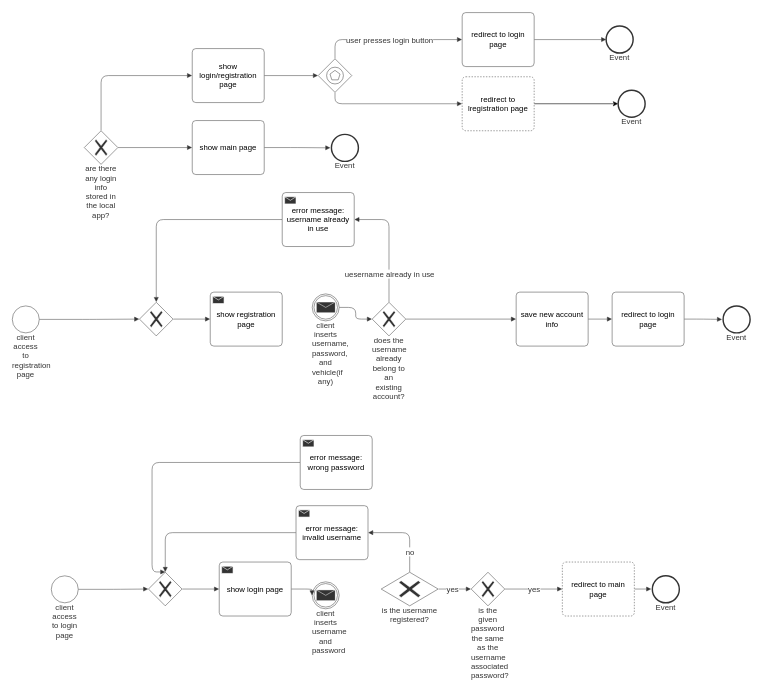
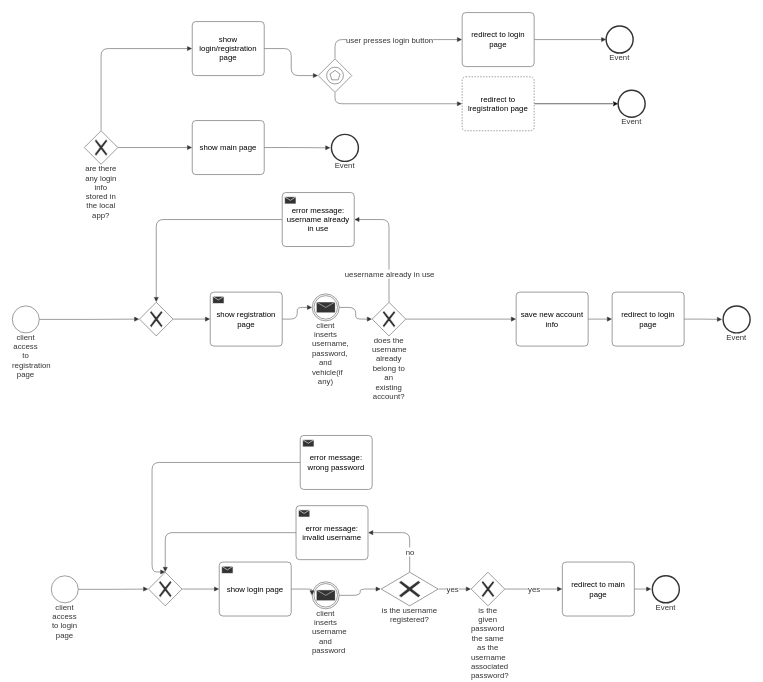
- <mxCell id="7" value="show login/registration page" style="html=1;overflow=block;blockSpacing=1;whiteSpace=wrap;fontSize=13;spacing=3.8;strokeColor=#333333;strokeOpacity=100;fillOpacity=100;rounded=1;absoluteArcSize=1;arcSize=12;fillColor=#ffffff;strokeWidth=0.8;" vertex="1" parent="1"><mxGeometry x="320" y="80" width="120" height="90" as="geometry" /></mxCell>
+ <mxCell id="7" value="show login/registration page" style="html=1;overflow=block;blockSpacing=1;whiteSpace=wrap;fontSize=13;spacing=3.8;strokeColor=#333333;strokeOpacity=100;fillOpacity=100;rounded=1;absoluteArcSize=1;arcSize=12;fillColor=#ffffff;strokeWidth=0.8;" vertex="1" parent="1"><mxGeometry x="320" y="35" width="120" height="90" as="geometry" /></mxCell>
+ <mxCell id="33" value="" style="html=1;jettySize=18;whiteSpace=wrap;fontSize=13;strokeColor=#333333;strokeOpacity=100;strokeWidth=0.8;rounded=1;arcSize=24;edgeStyle=orthogonalEdgeStyle;startArrow=none;endArrow=block;endFill=1;exitX=1.003;exitY=0.5;exitPerimeter=0;entryX=-0.008;entryY=0.5;entryPerimeter=0;" edge="1" parent="1" source="23" target="22"><mxGeometry width="100" height="100" relative="1" as="geometry"><Array as="points" /></mxGeometry></mxCell>
+ <mxCell id="54" value="" style="html=1;jettySize=18;whiteSpace=wrap;fontSize=13;strokeColor=#333333;strokeOpacity=100;strokeWidth=0.8;rounded=1;arcSize=24;edgeStyle=orthogonalEdgeStyle;startArrow=none;endArrow=block;endFill=1;exitX=1.008;exitY=0.5;exitPerimeter=0;entryX=-0.009;entryY=0.5;entryPerimeter=0;" edge="1" parent="1" source="43" target="46"><mxGeometry width="100" height="100" relative="1" as="geometry"><Array as="points" /></mxGeometry></mxCell>
- <mxCell id="49" value="redirect to main page" style="html=1;overflow=block;blockSpacing=1;whiteSpace=wrap;fontSize=13;spacing=3.8;strokeColor=#333333;strokeOpacity=100;fillOpacity=100;rounded=1;absoluteArcSize=1;arcSize=12;fillColor=#ffffff;strokeWidth=0.8;dashed=1;" vertex="1" parent="1"><mxGeometry x="937" y="936" width="120" height="90" as="geometry" /></mxCell>
+ <mxCell id="49" value="redirect to main page" style="html=1;overflow=block;blockSpacing=1;whiteSpace=wrap;fontSize=13;spacing=3.8;strokeColor=#333333;strokeOpacity=100;fillOpacity=100;rounded=1;absoluteArcSize=1;arcSize=12;fillColor=#ffffff;strokeWidth=0.8;" vertex="1" parent="1"><mxGeometry x="937" y="936" width="120" height="90" as="geometry" /></mxCell>
